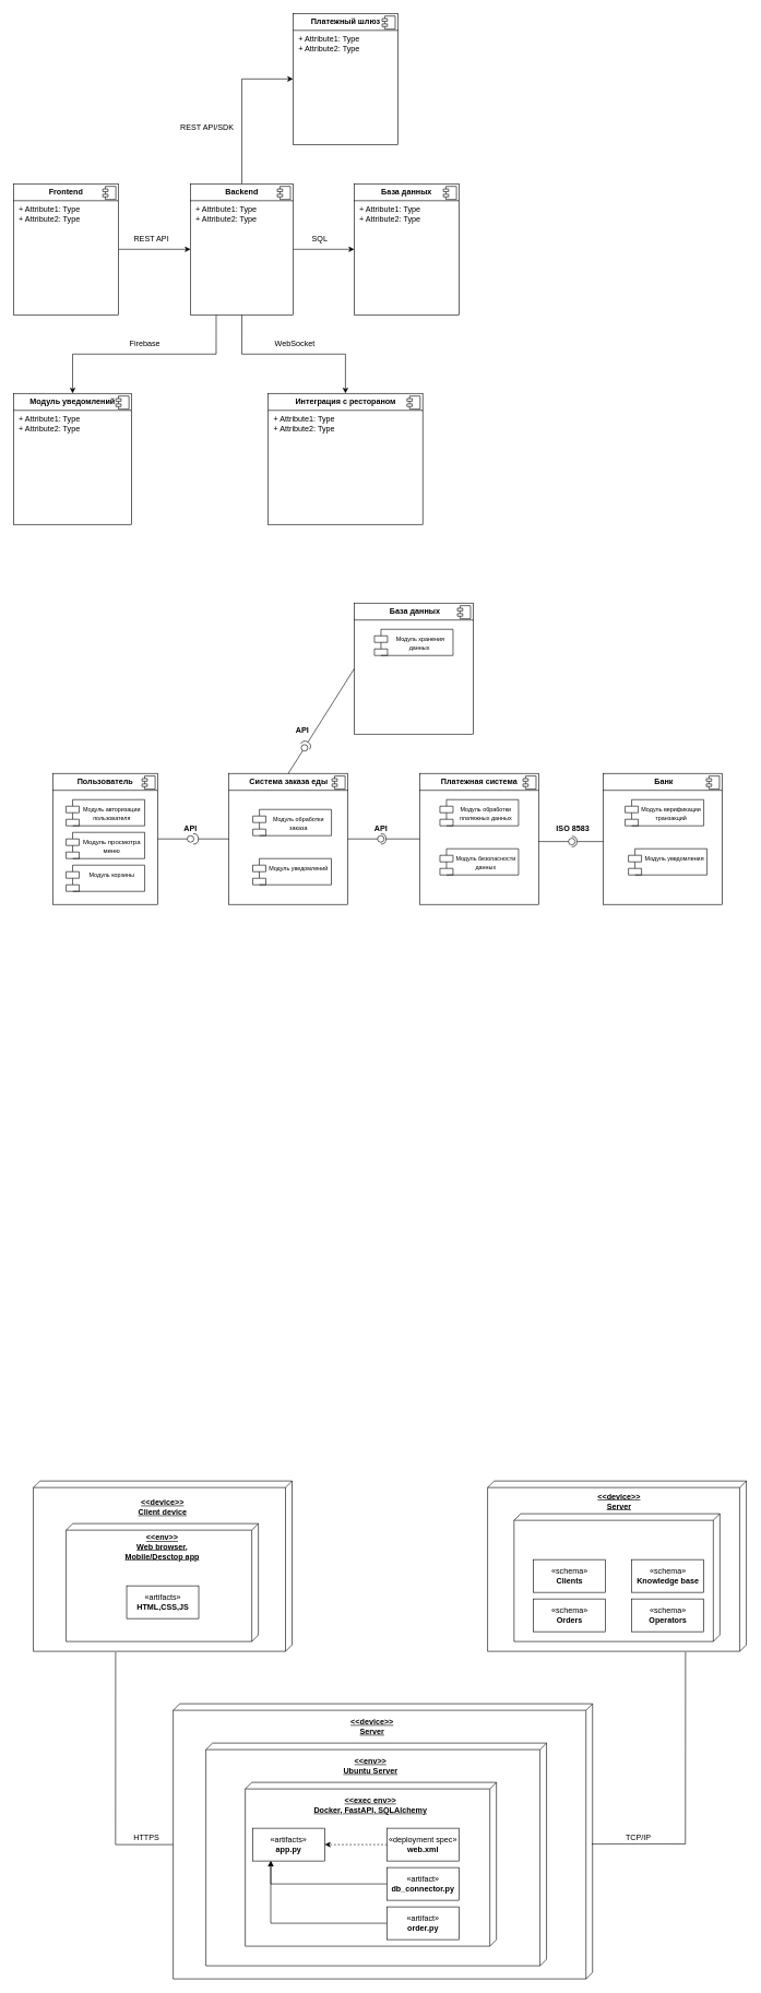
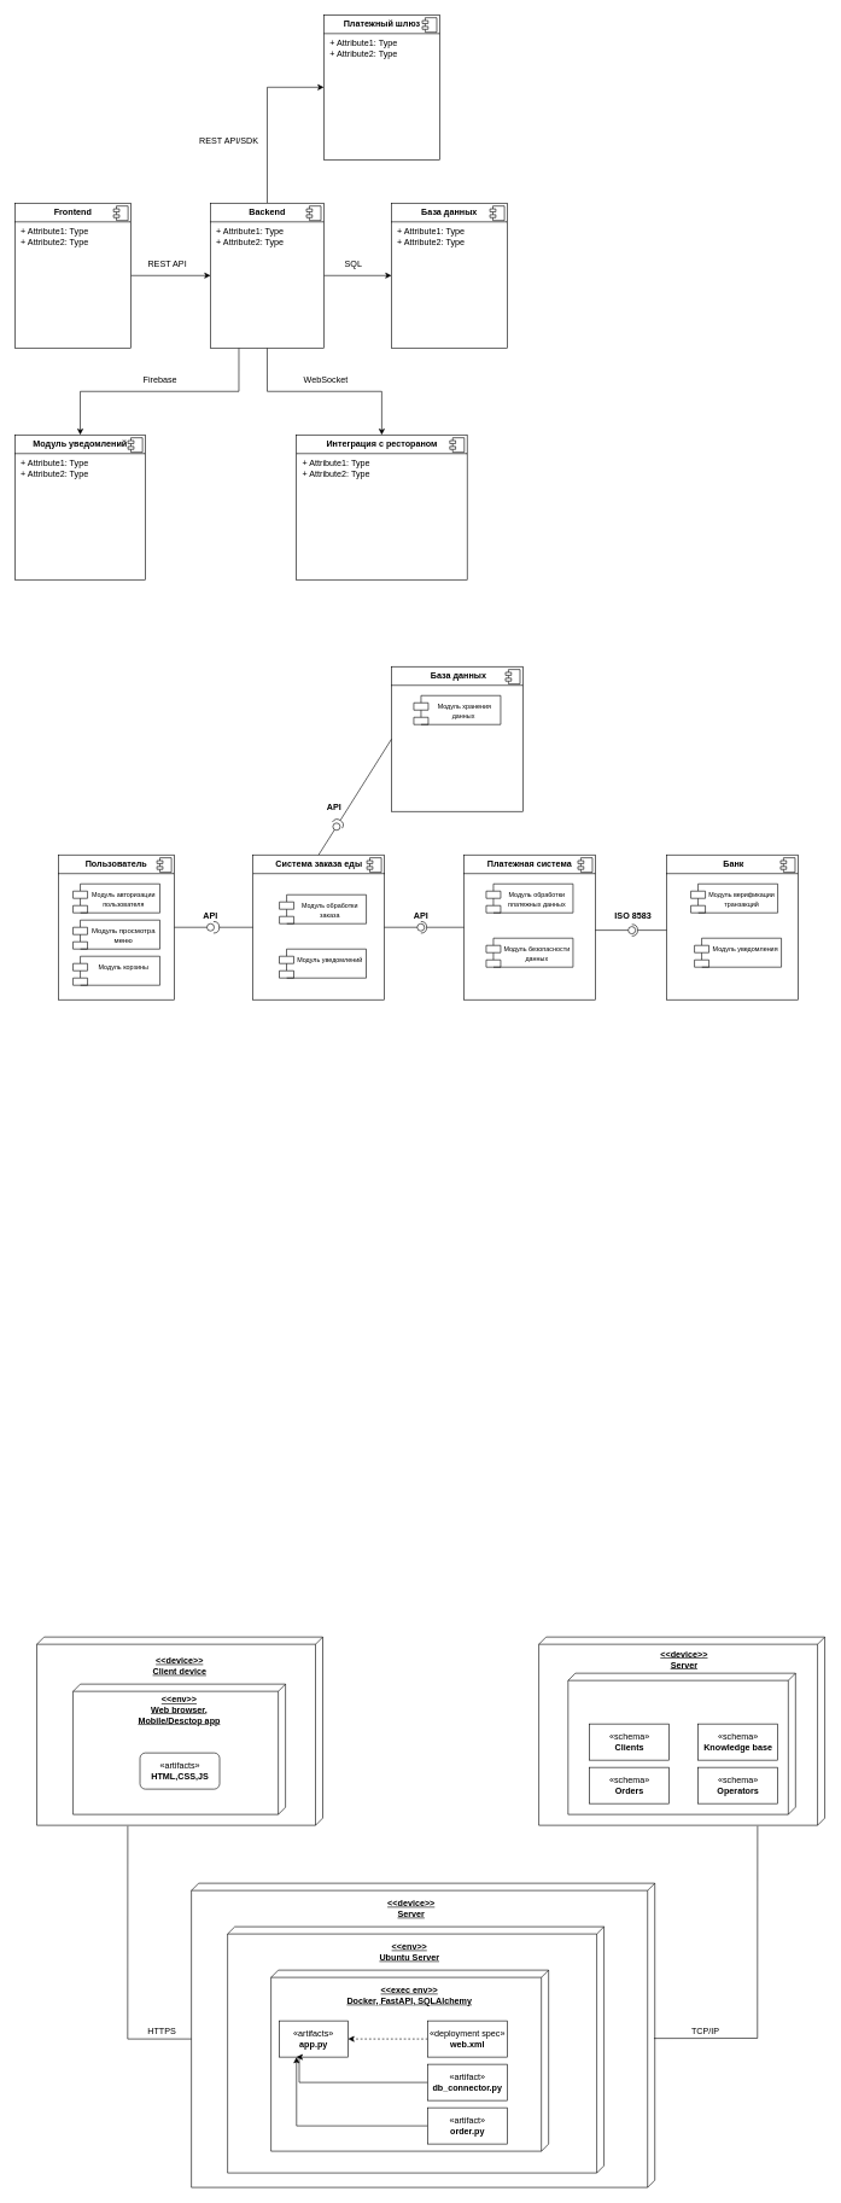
- <mxCell id="41" value="«artifacts»&lt;br&gt;&lt;b&gt;HTML,CSS,JS&lt;/b&gt;" style="html=1;whiteSpace=wrap;" vertex="1" parent="1"><mxGeometry x="192.5" y="2420" width="110" height="50" as="geometry" /></mxCell>
+ <mxCell id="41" value="«artifacts»&lt;br&gt;&lt;b&gt;HTML,CSS,JS&lt;/b&gt;" style="html=1;whiteSpace=wrap;rounded=1;" vertex="1" parent="1"><mxGeometry x="192.5" y="2420" width="110" height="50" as="geometry" /></mxCell>
- <mxCell id="54" value="«artifacts»&lt;br&gt;&lt;b&gt;app.py&lt;/b&gt;" style="html=1;whiteSpace=wrap;" vertex="1" parent="1"><mxGeometry x="385" y="2790" width="110" height="50" as="geometry" /></mxCell>
+ <mxCell id="54" value="«artifacts»&lt;br&gt;&lt;b&gt;app.py&lt;/b&gt;" style="html=1;whiteSpace=wrap;" vertex="1" parent="1"><mxGeometry x="385" y="2790" width="95" height="50" as="geometry" /></mxCell>
